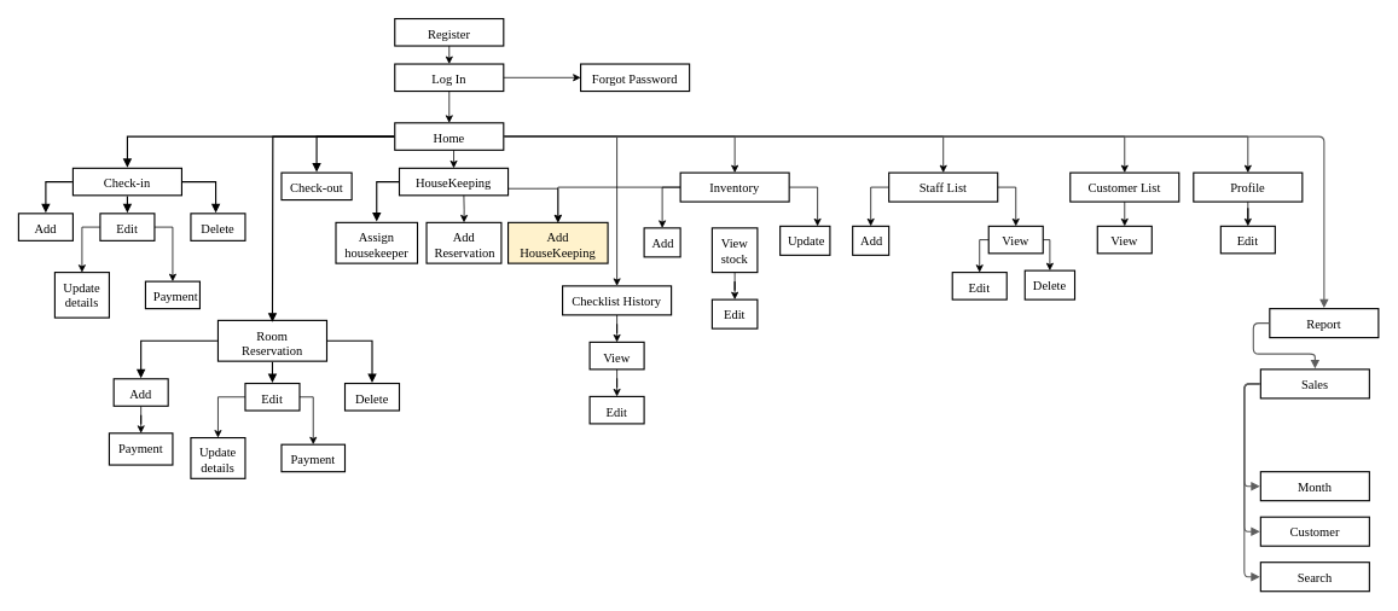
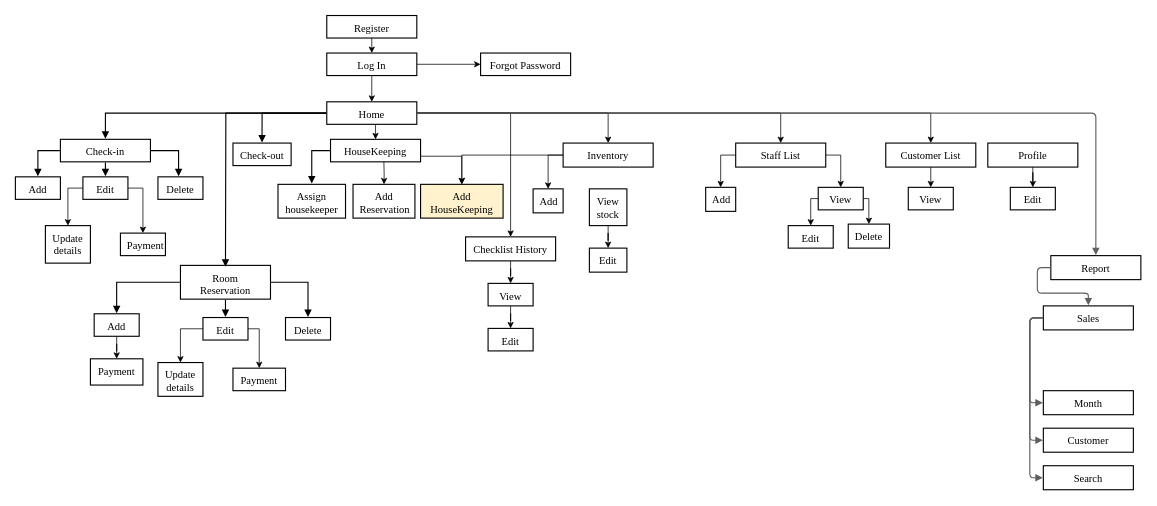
- <mxCell id="27" style="edgeStyle=orthogonalEdgeStyle;rounded=0;orthogonalLoop=1;jettySize=auto;html=1;exitX=1;exitY=0.5;exitDx=0;exitDy=0;entryX=0.5;entryY=0;entryDx=0;entryDy=0;fontSize=14;" parent="1" source="28" target="70" edge="1"><mxGeometry relative="1" as="geometry" /></mxCell>
- <mxCell id="45" style="edgeStyle=orthogonalEdgeStyle;rounded=0;orthogonalLoop=1;jettySize=auto;html=1;entryX=0.75;entryY=0;entryDx=0;entryDy=0;exitX=1;exitY=0.5;exitDx=0;exitDy=0;" parent="1" source="47" target="49" edge="1"><mxGeometry relative="1" as="geometry" /></mxCell>
- <mxCell id="49" value="Update" style="html=1;overflow=block;blockSpacing=1;whiteSpace=wrap;;whiteSpace=wrap;fontSize=14;fontFamily=Liberation Serif;fontColor=#000000;spacing=9;strokeOpacity=100;strokeWidth=1.5;" parent="1" vertex="1"><mxGeometry x="860" y="249" width="55" height="32" as="geometry" /></mxCell>
